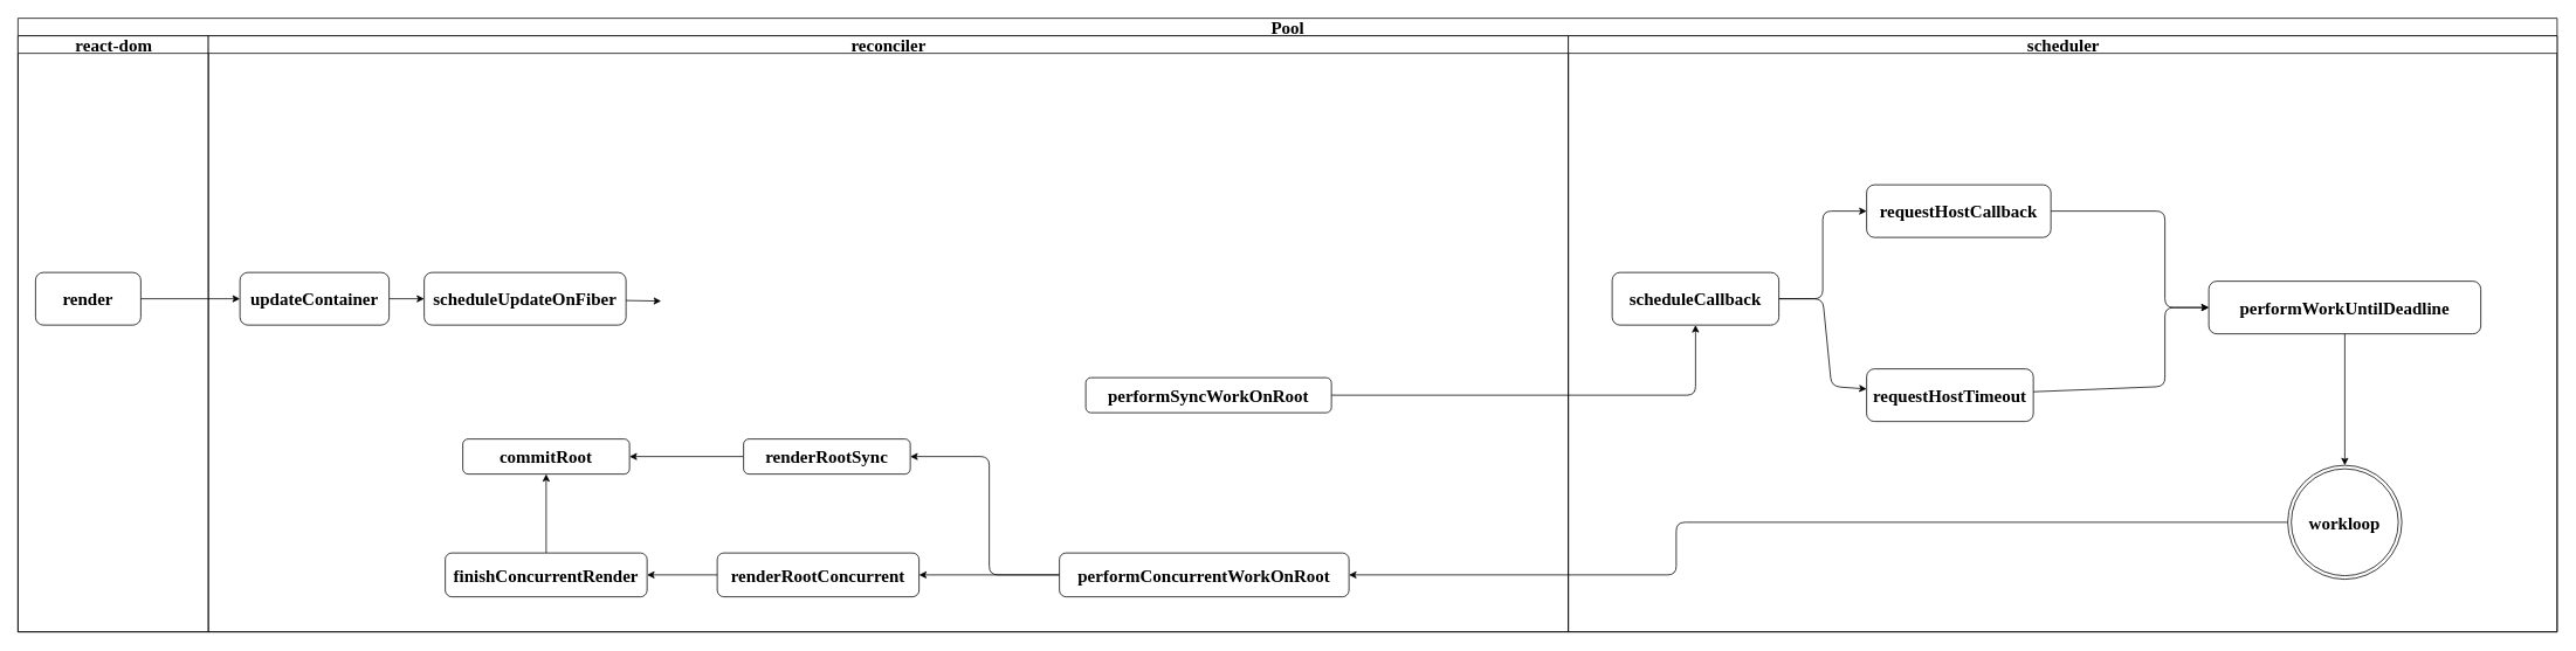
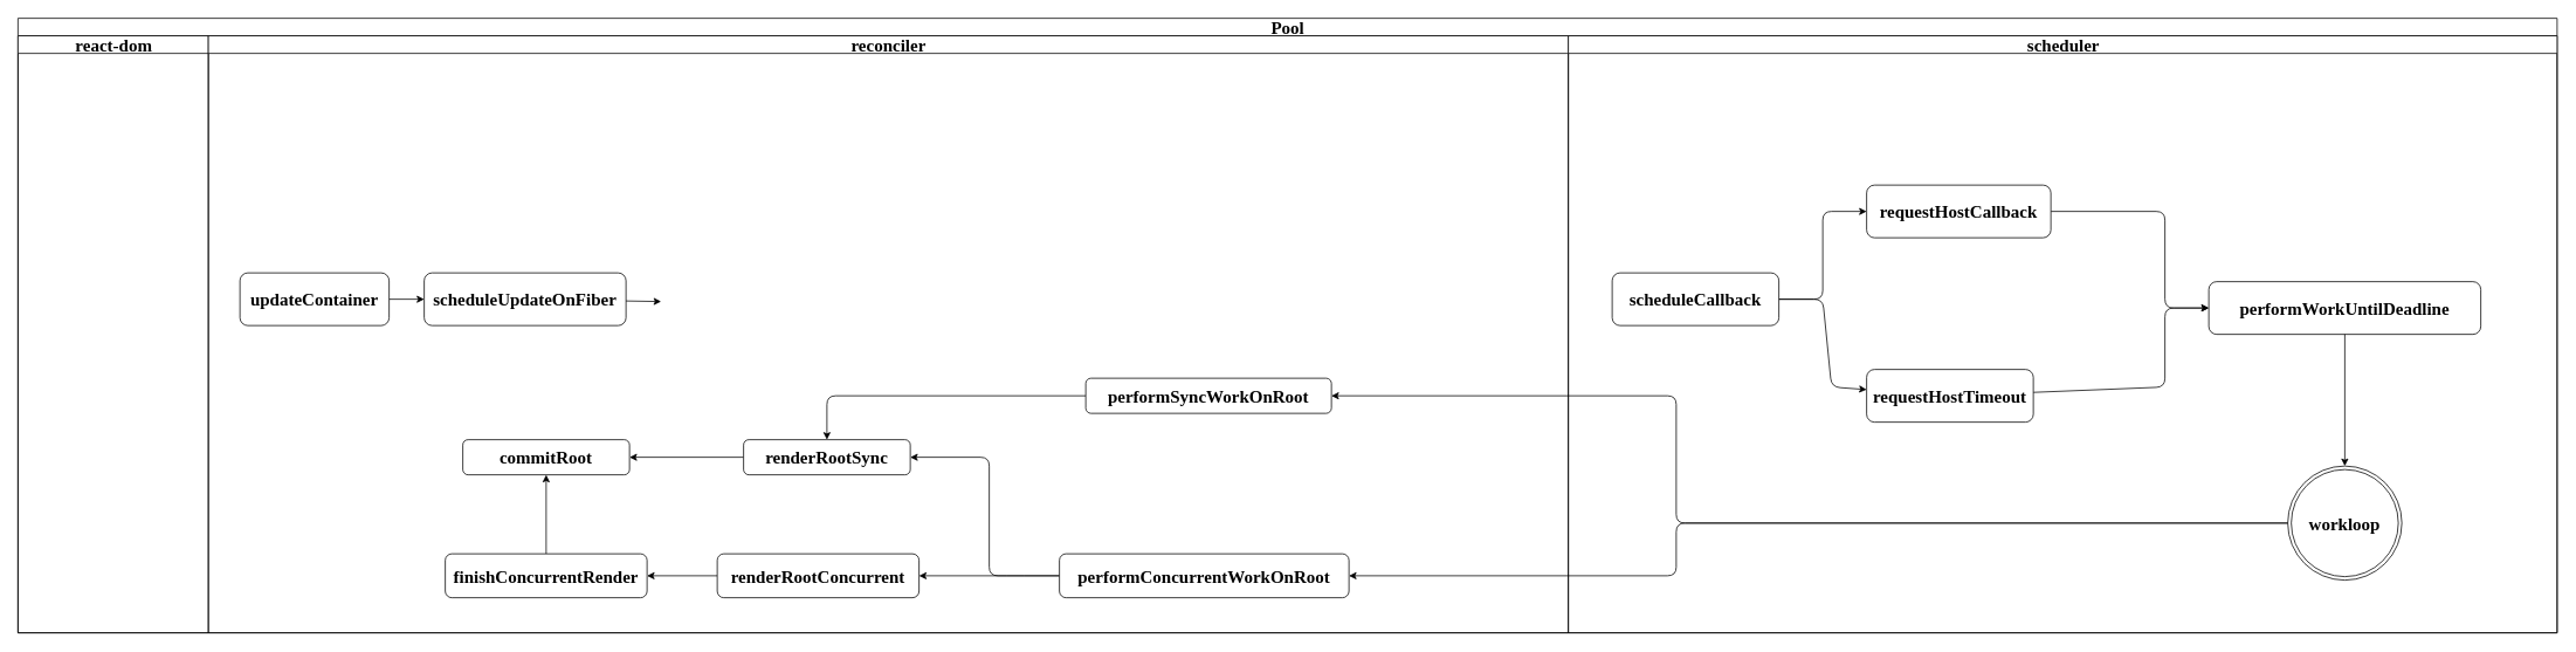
- <mxCell id="4" value="render" style="rounded=1;whiteSpace=wrap;html=1;hachureGap=4;fontFamily=Architects Daughter;fontSource=https%3A%2F%2Ffonts.googleapis.com%2Fcss%3Ffamily%3DArchitects%2BDaughter;fontSize=20;strokeColor=#000000;shadow=0;fillColor=#FFFFFF;fontColor=#000000;fontStyle=1;labelBackgroundColor=none;" parent="3" vertex="1"><mxGeometry x="20.0" y="270" width="120" height="60" as="geometry" /></mxCell>
- <mxCell id="5" value="" style="edgeStyle=none;hachureGap=4;html=1;fontFamily=Architects Daughter;fontSource=https%3A%2F%2Ffonts.googleapis.com%2Fcss%3Ffamily%3DArchitects%2BDaughter;fontSize=20;strokeColor=#000000;shadow=0;fillColor=#FFFFFF;fontColor=#000000;fontStyle=1;labelBackgroundColor=none;" parent="2" source="4" target="8" edge="1"><mxGeometry relative="1" as="geometry" /></mxCell>
- <mxCell id="11" value="" style="edgeStyle=orthogonalEdgeStyle;hachureGap=4;html=1;fontFamily=Architects Daughter;fontSource=https%3A%2F%2Ffonts.googleapis.com%2Fcss%3Ffamily%3DArchitects%2BDaughter;fontSize=20;strokeColor=#000000;shadow=0;fillColor=#FFFFFF;fontColor=#000000;fontStyle=1;labelBackgroundColor=none;" parent="6" source="12" target="26" edge="1"><mxGeometry relative="1" as="geometry"><mxPoint x="111" y="460" as="targetPoint" /></mxGeometry></mxCell>
+ <mxCell id="11" value="" style="edgeStyle=orthogonalEdgeStyle;hachureGap=4;html=1;fontFamily=Architects Daughter;fontSource=https%3A%2F%2Ffonts.googleapis.com%2Fcss%3Ffamily%3DArchitects%2BDaughter;fontSize=20;entryX=0.5;entryY=0;entryDx=0;entryDy=0;strokeColor=#000000;shadow=0;fillColor=#FFFFFF;fontColor=#000000;fontStyle=1;labelBackgroundColor=none;" parent="6" source="12" target="17" edge="1"><mxGeometry relative="1" as="geometry"><mxPoint x="111" y="460" as="targetPoint" /></mxGeometry></mxCell>
+ <mxCell id="34" style="edgeStyle=orthogonalEdgeStyle;hachureGap=4;html=1;fontFamily=Architects Daughter;fontSource=https%3A%2F%2Ffonts.googleapis.com%2Fcss%3Ffamily%3DArchitects%2BDaughter;fontSize=20;entryX=1;entryY=0.5;entryDx=0;entryDy=0;strokeColor=#000000;shadow=0;fillColor=#FFFFFF;fontColor=#000000;fontStyle=1;labelBackgroundColor=none;" parent="2" source="33" target="12" edge="1"><mxGeometry relative="1" as="geometry"><mxPoint x="820" y="510" as="targetPoint" /><Array as="points"><mxPoint x="1890" y="575" /><mxPoint x="1890" y="430" /></Array></mxGeometry></mxCell>
